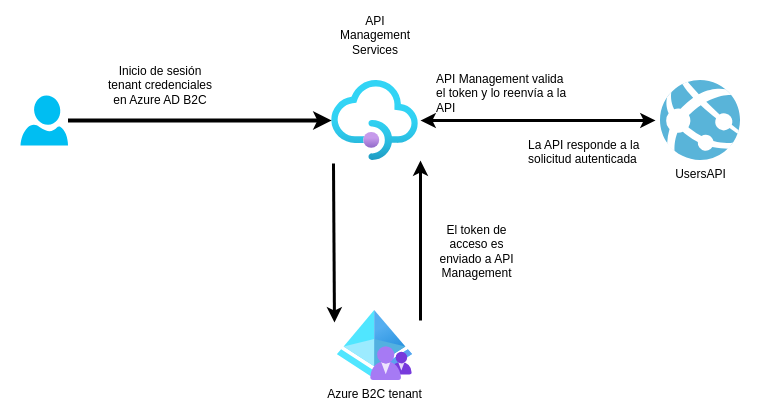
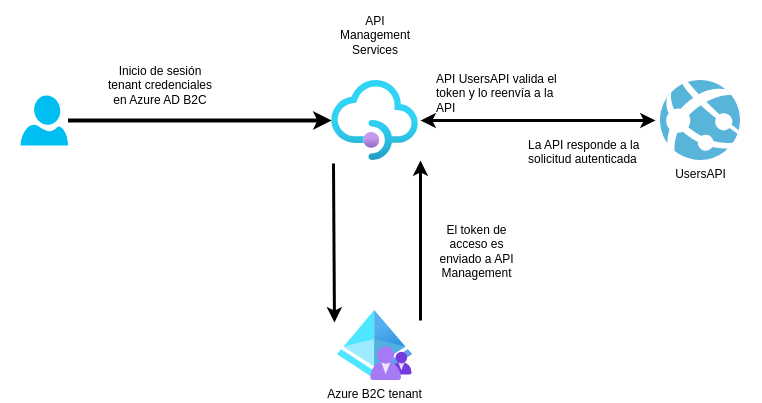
- <mxCell id="13" value="API Management valida el token y lo reenvía a la API" style="text;whiteSpace=wrap;html=1;" vertex="1" parent="1"><mxGeometry x="434" y="65" width="136" height="53" as="geometry" /></mxCell>
+ <mxCell id="13" value="API UsersAPI valida el token y lo reenvía a la API" style="text;whiteSpace=wrap;html=1;" vertex="1" parent="1"><mxGeometry x="434" y="65" width="136" height="53" as="geometry" /></mxCell>
